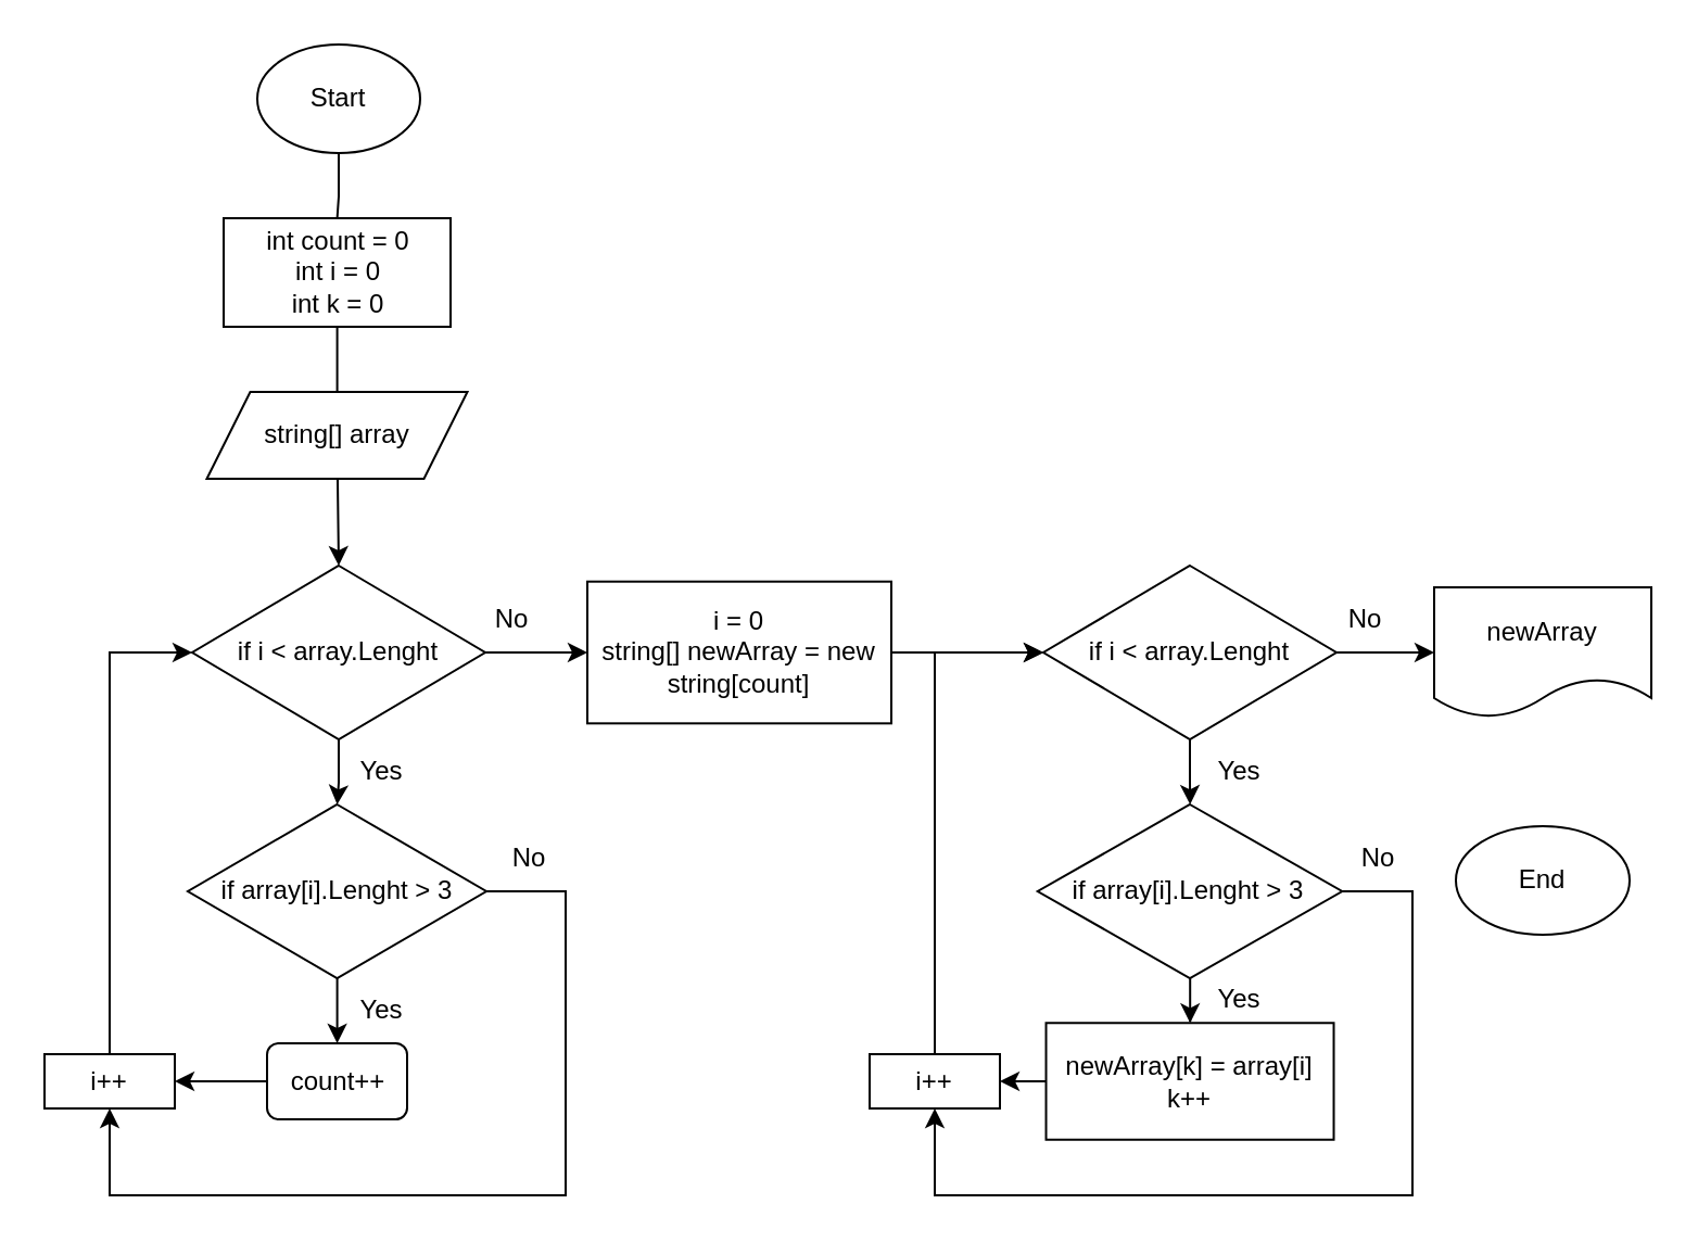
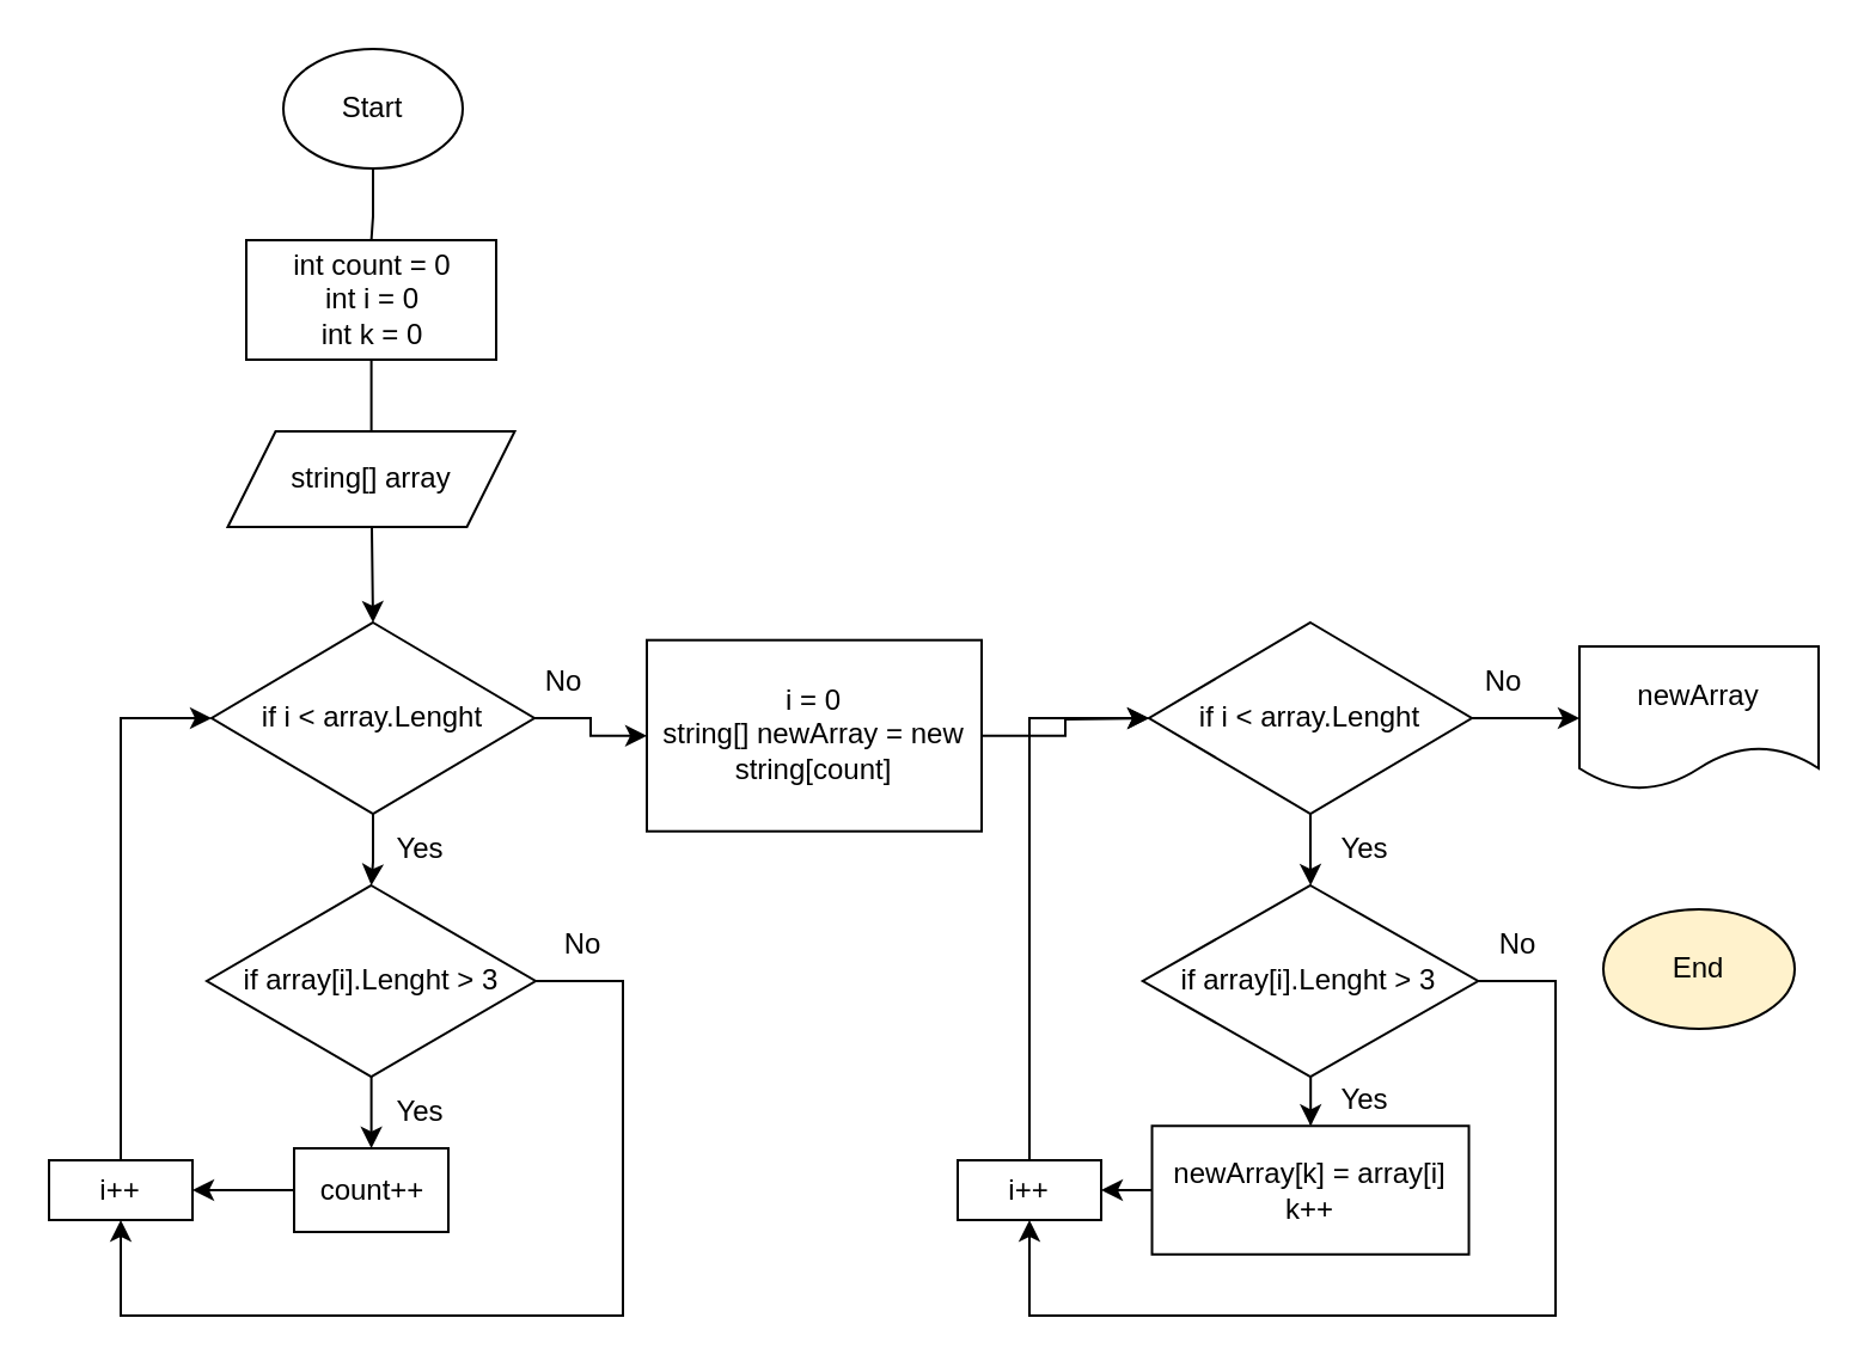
- <mxCell id="17" value="&lt;div&gt;i = 0&lt;br&gt;&lt;/div&gt;&lt;div&gt;string[] newArray = new string[count]&lt;/div&gt;" style="rounded=0;whiteSpace=wrap;html=1;" vertex="1" parent="1"><mxGeometry x="270" y="267.35" width="140" height="65.31" as="geometry" /></mxCell>
+ <mxCell id="17" value="&lt;div&gt;i = 0&lt;br&gt;&lt;/div&gt;&lt;div&gt;string[] newArray = new string[count]&lt;/div&gt;" style="rounded=0;whiteSpace=wrap;html=1;" vertex="1" parent="1"><mxGeometry x="270" y="267.35" width="140" height="80" as="geometry" /></mxCell>
- <mxCell id="37" value="End" style="ellipse;whiteSpace=wrap;html=1;" vertex="1" parent="1"><mxGeometry x="670" y="380" width="80" height="50" as="geometry" /></mxCell>
+ <mxCell id="37" value="End" style="ellipse;whiteSpace=wrap;html=1;fillColor=#fff2cc;" vertex="1" parent="1"><mxGeometry x="670" y="380" width="80" height="50" as="geometry" /></mxCell>
- <mxCell id="32" value="count++" style="whiteSpace=wrap;html=1;rounded=1;" vertex="1" parent="1"><mxGeometry x="122.5" y="480" width="64.5" height="35" as="geometry" /></mxCell>
+ <mxCell id="32" value="count++" style="rounded=0;whiteSpace=wrap;html=1;" vertex="1" parent="1"><mxGeometry x="122.5" y="480" width="64.5" height="35" as="geometry" /></mxCell>
